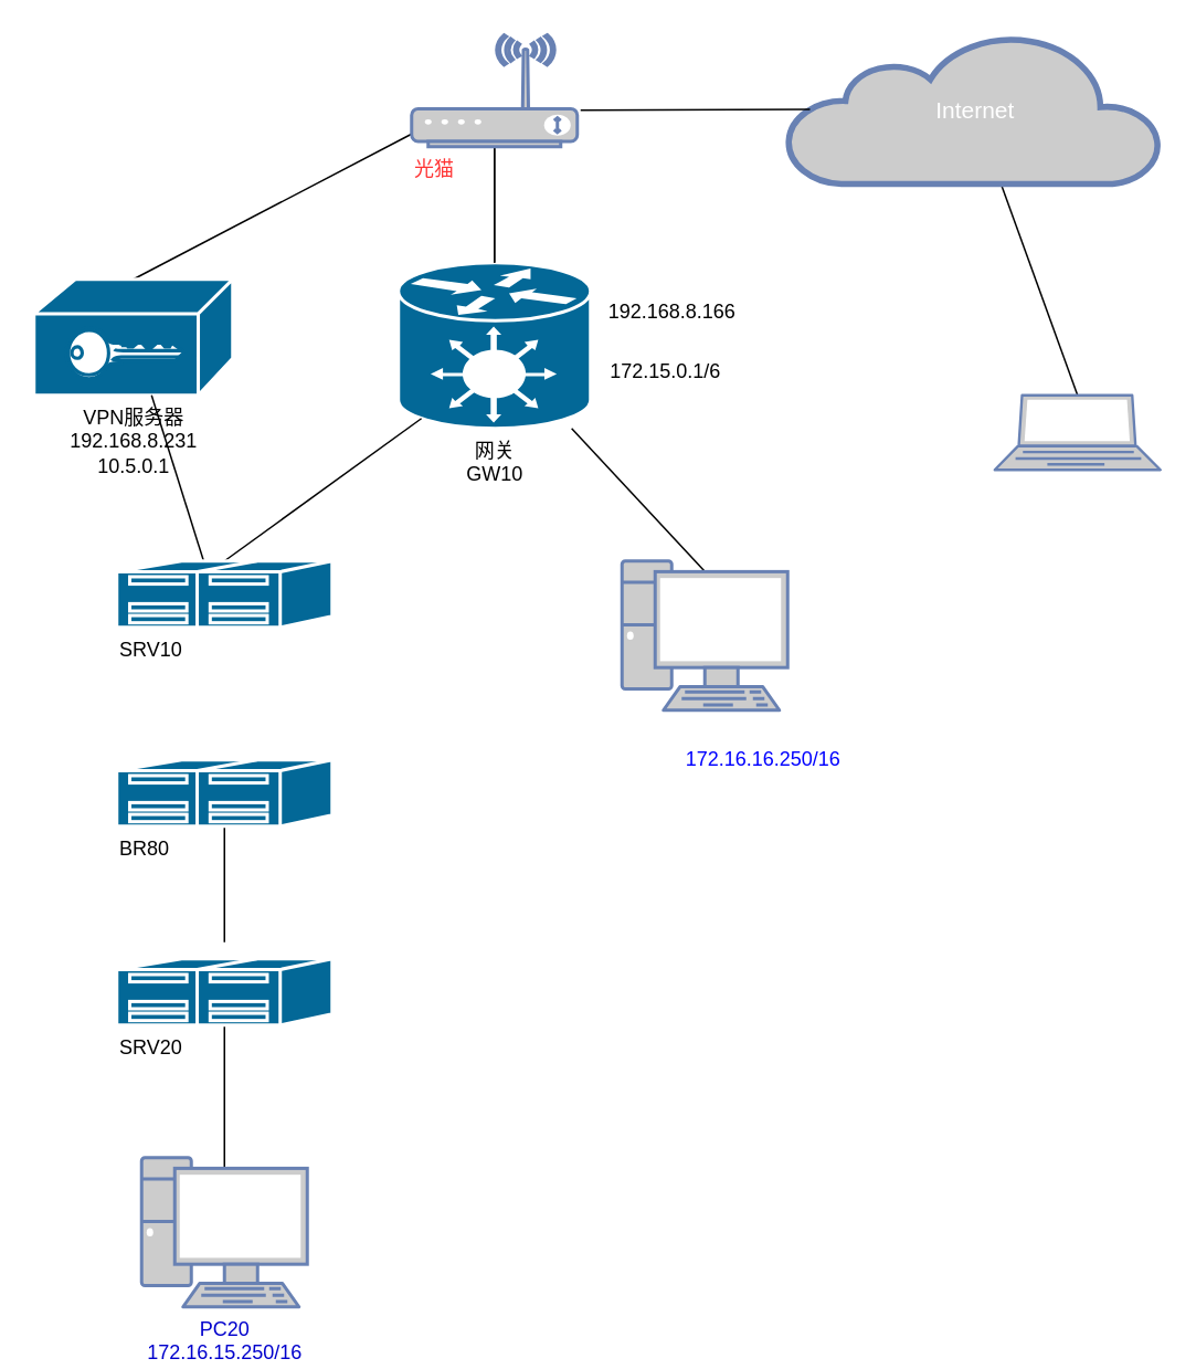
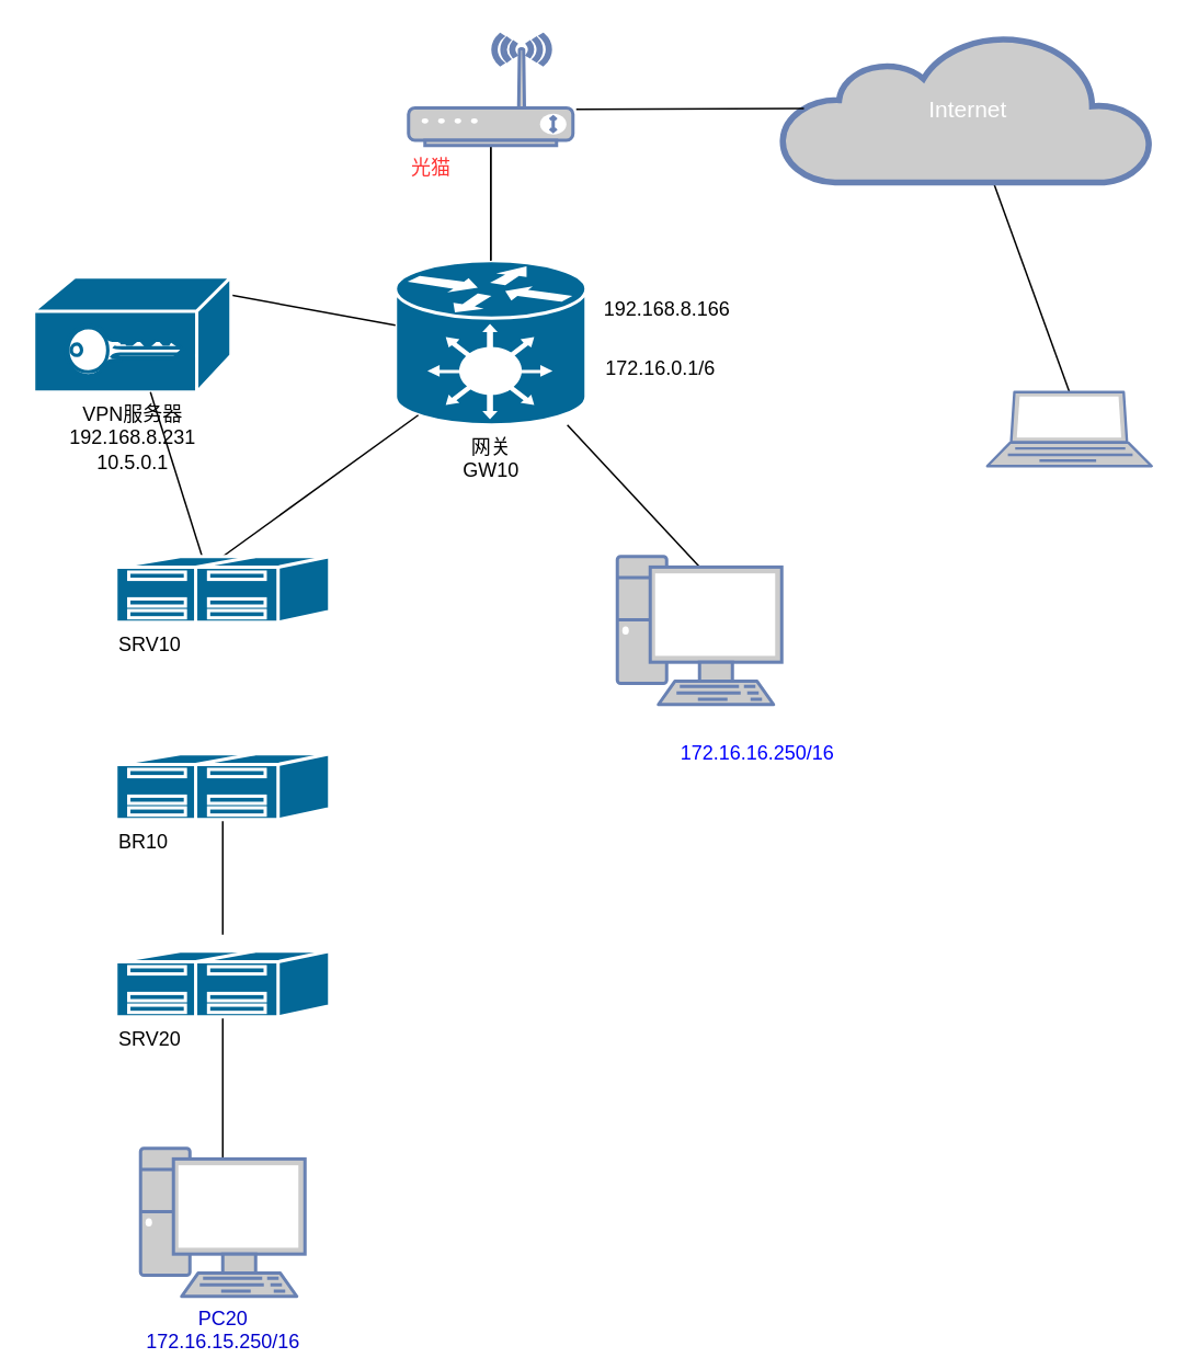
- <mxCell id="8" style="edgeStyle=none;rounded=0;sketch=0;orthogonalLoop=1;jettySize=auto;html=1;exitX=0.5;exitY=0;exitDx=0;exitDy=0;exitPerimeter=0;shadow=0;startArrow=oval;startFill=1;startSize=0;endArrow=oval;endFill=1;endSize=0;strokeColor=#000000;fontFamily=Helvetica;" edge="1" parent="1" source="9" target="24"><mxGeometry relative="1" as="geometry" /></mxCell>
+ <mxCell id="8" style="edgeStyle=none;rounded=0;sketch=0;orthogonalLoop=1;jettySize=auto;html=1;exitX=0.5;exitY=0;exitDx=0;exitDy=0;exitPerimeter=0;shadow=0;startArrow=oval;startFill=1;startSize=0;endArrow=oval;endFill=1;endSize=0;strokeColor=#000000;fontFamily=Helvetica;" edge="1" parent="1" source="9" target="7"><mxGeometry relative="1" as="geometry" /></mxCell>
- <mxCell id="10" value="172.15.0.1/6" style="edgeLabel;html=1;align=center;verticalAlign=middle;resizable=0;points=[];fontSize=12;" vertex="1" connectable="0" parent="1"><mxGeometry x="400.005" y="223" as="geometry" /></mxCell>
+ <mxCell id="10" value="172.16.0.1/6" style="edgeLabel;html=1;align=center;verticalAlign=middle;resizable=0;points=[];fontSize=12;" vertex="1" connectable="0" parent="1"><mxGeometry x="400.005" y="223" as="geometry" /></mxCell>
- <mxCell id="18" value="&lt;div align=&quot;left&quot;&gt;BR80&lt;/div&gt;" style="shape=mxgraph.cisco.servers.standard_host;html=1;pointerEvents=1;dashed=0;fillColor=#036897;strokeColor=#ffffff;strokeWidth=2;verticalLabelPosition=bottom;verticalAlign=top;align=left;outlineConnect=0;" vertex="1" parent="1"><mxGeometry x="70" y="458" width="130" height="40" as="geometry" /></mxCell>
+ <mxCell id="18" value="&lt;div align=&quot;left&quot;&gt;BR10&lt;/div&gt;" style="shape=mxgraph.cisco.servers.standard_host;html=1;pointerEvents=1;dashed=0;fillColor=#036897;strokeColor=#ffffff;strokeWidth=2;verticalLabelPosition=bottom;verticalAlign=top;align=left;outlineConnect=0;" vertex="1" parent="1"><mxGeometry x="70" y="458" width="130" height="40" as="geometry" /></mxCell>
